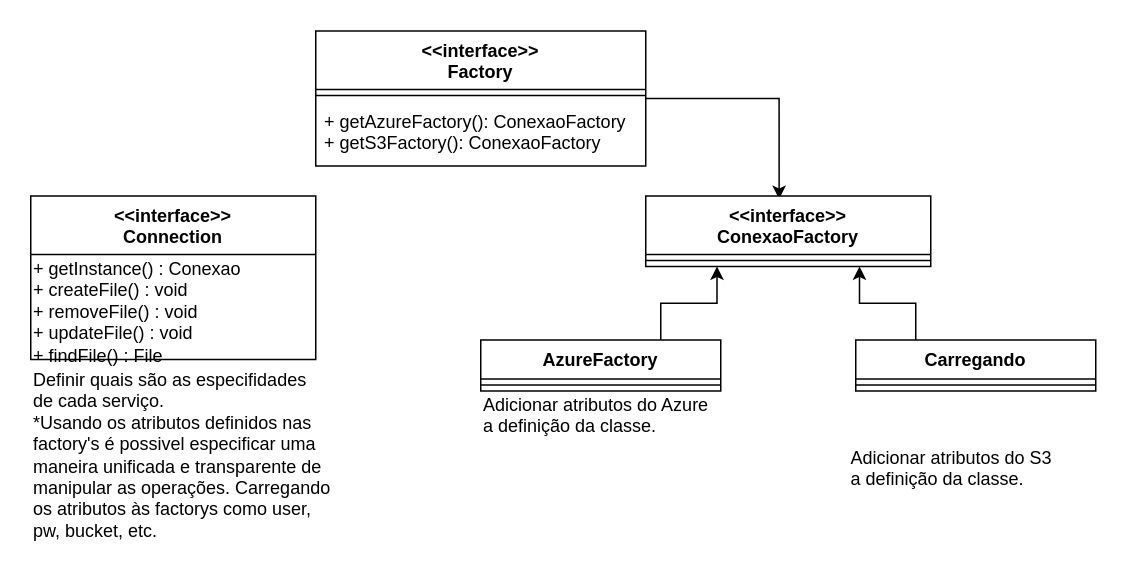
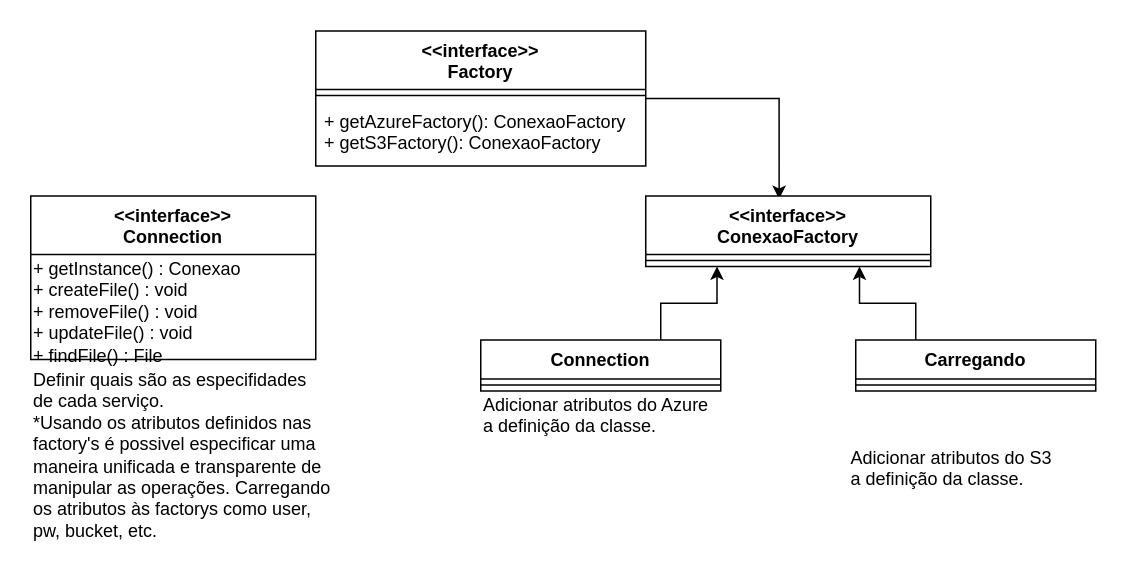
- <mxCell id="9" value="AzureFactory" style="swimlane;fontStyle=1;align=center;verticalAlign=top;childLayout=stackLayout;horizontal=1;startSize=26;horizontalStack=0;resizeParent=1;resizeParentMax=0;resizeLast=0;collapsible=1;marginBottom=0;" vertex="1" parent="1"><mxGeometry x="320" y="226" width="160" height="34" as="geometry" /></mxCell>
+ <mxCell id="9" value="Connection" style="swimlane;fontStyle=1;align=center;verticalAlign=top;childLayout=stackLayout;horizontal=1;startSize=26;horizontalStack=0;resizeParent=1;resizeParentMax=0;resizeLast=0;collapsible=1;marginBottom=0;" vertex="1" parent="1"><mxGeometry x="320" y="226" width="160" height="34" as="geometry" /></mxCell>
